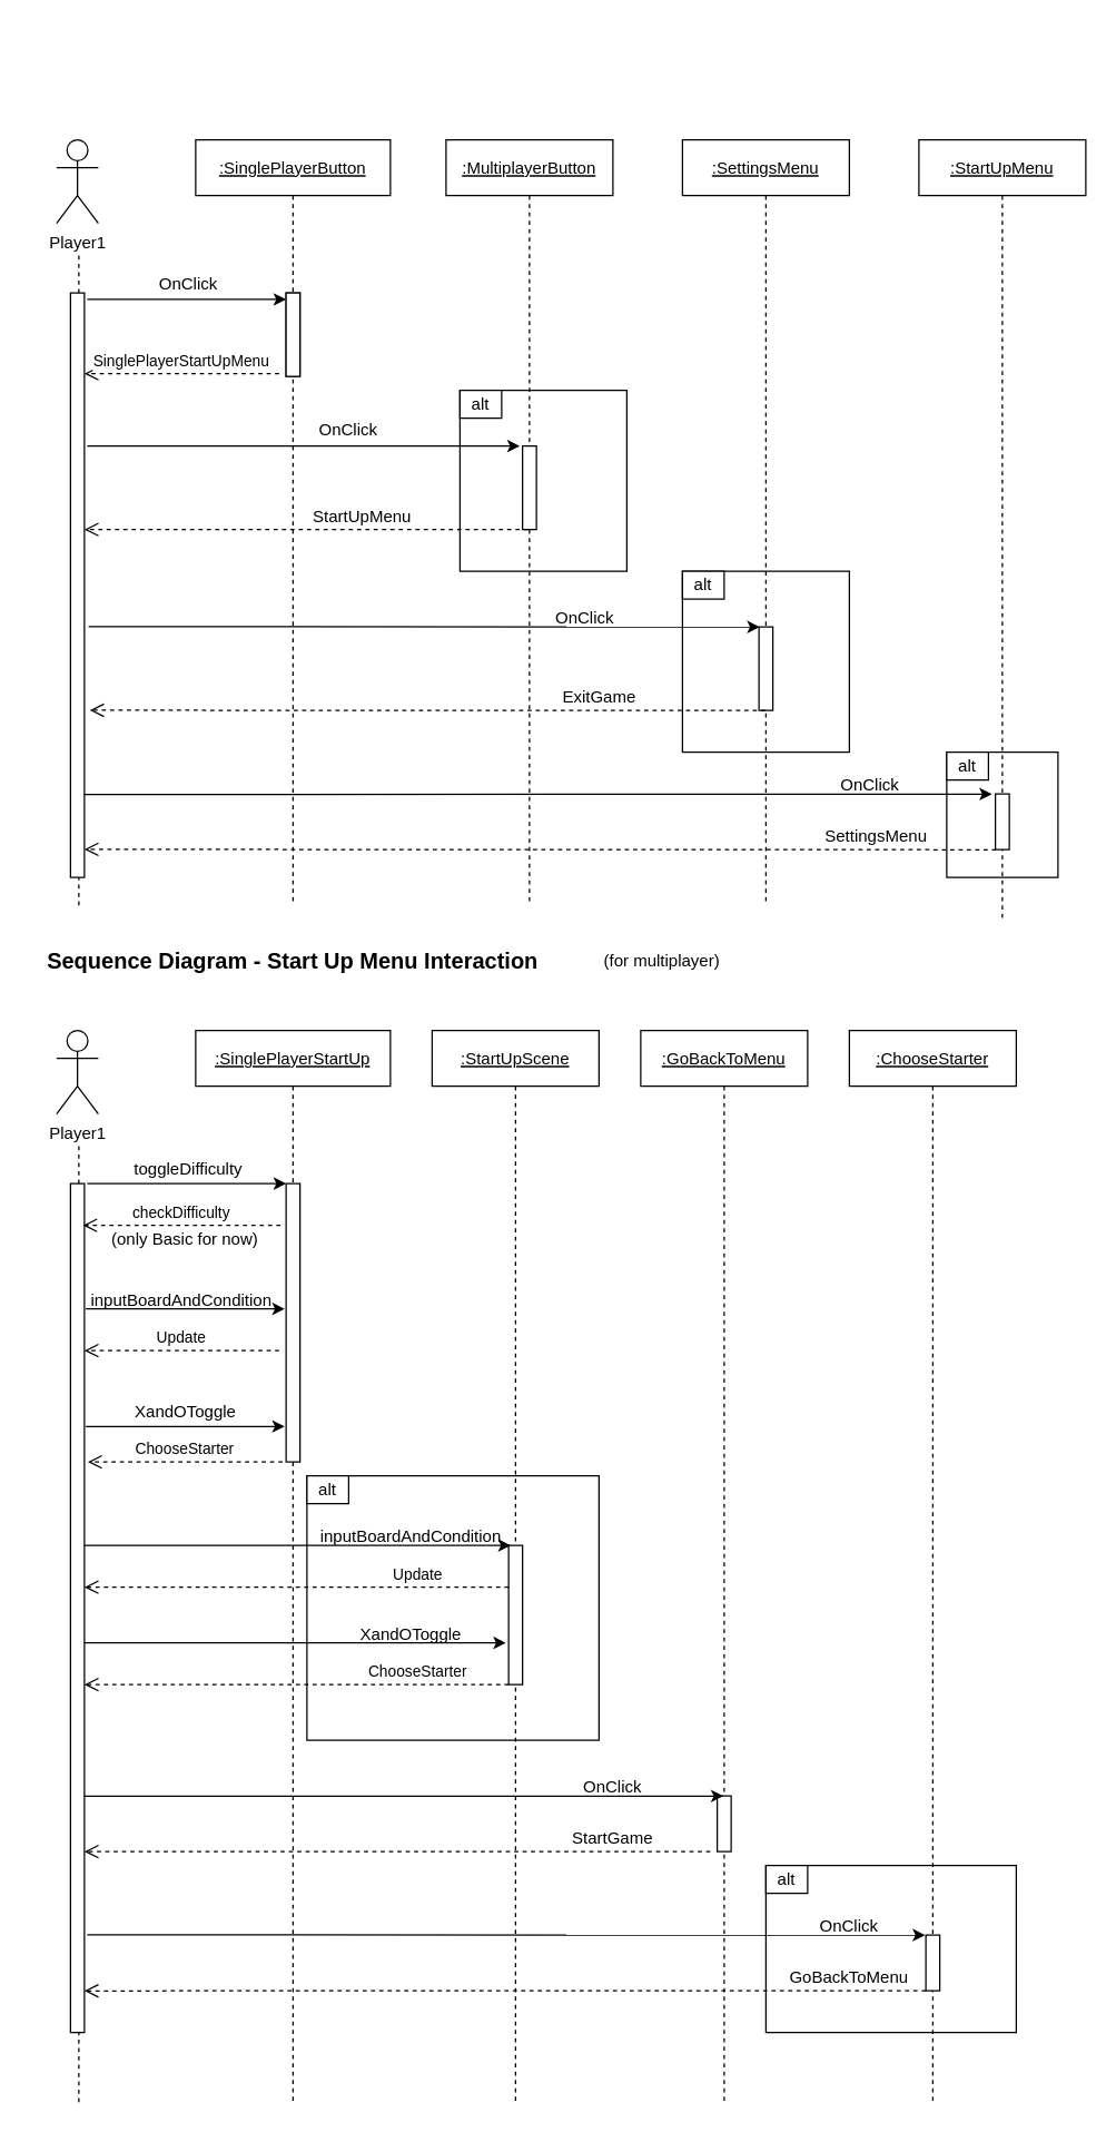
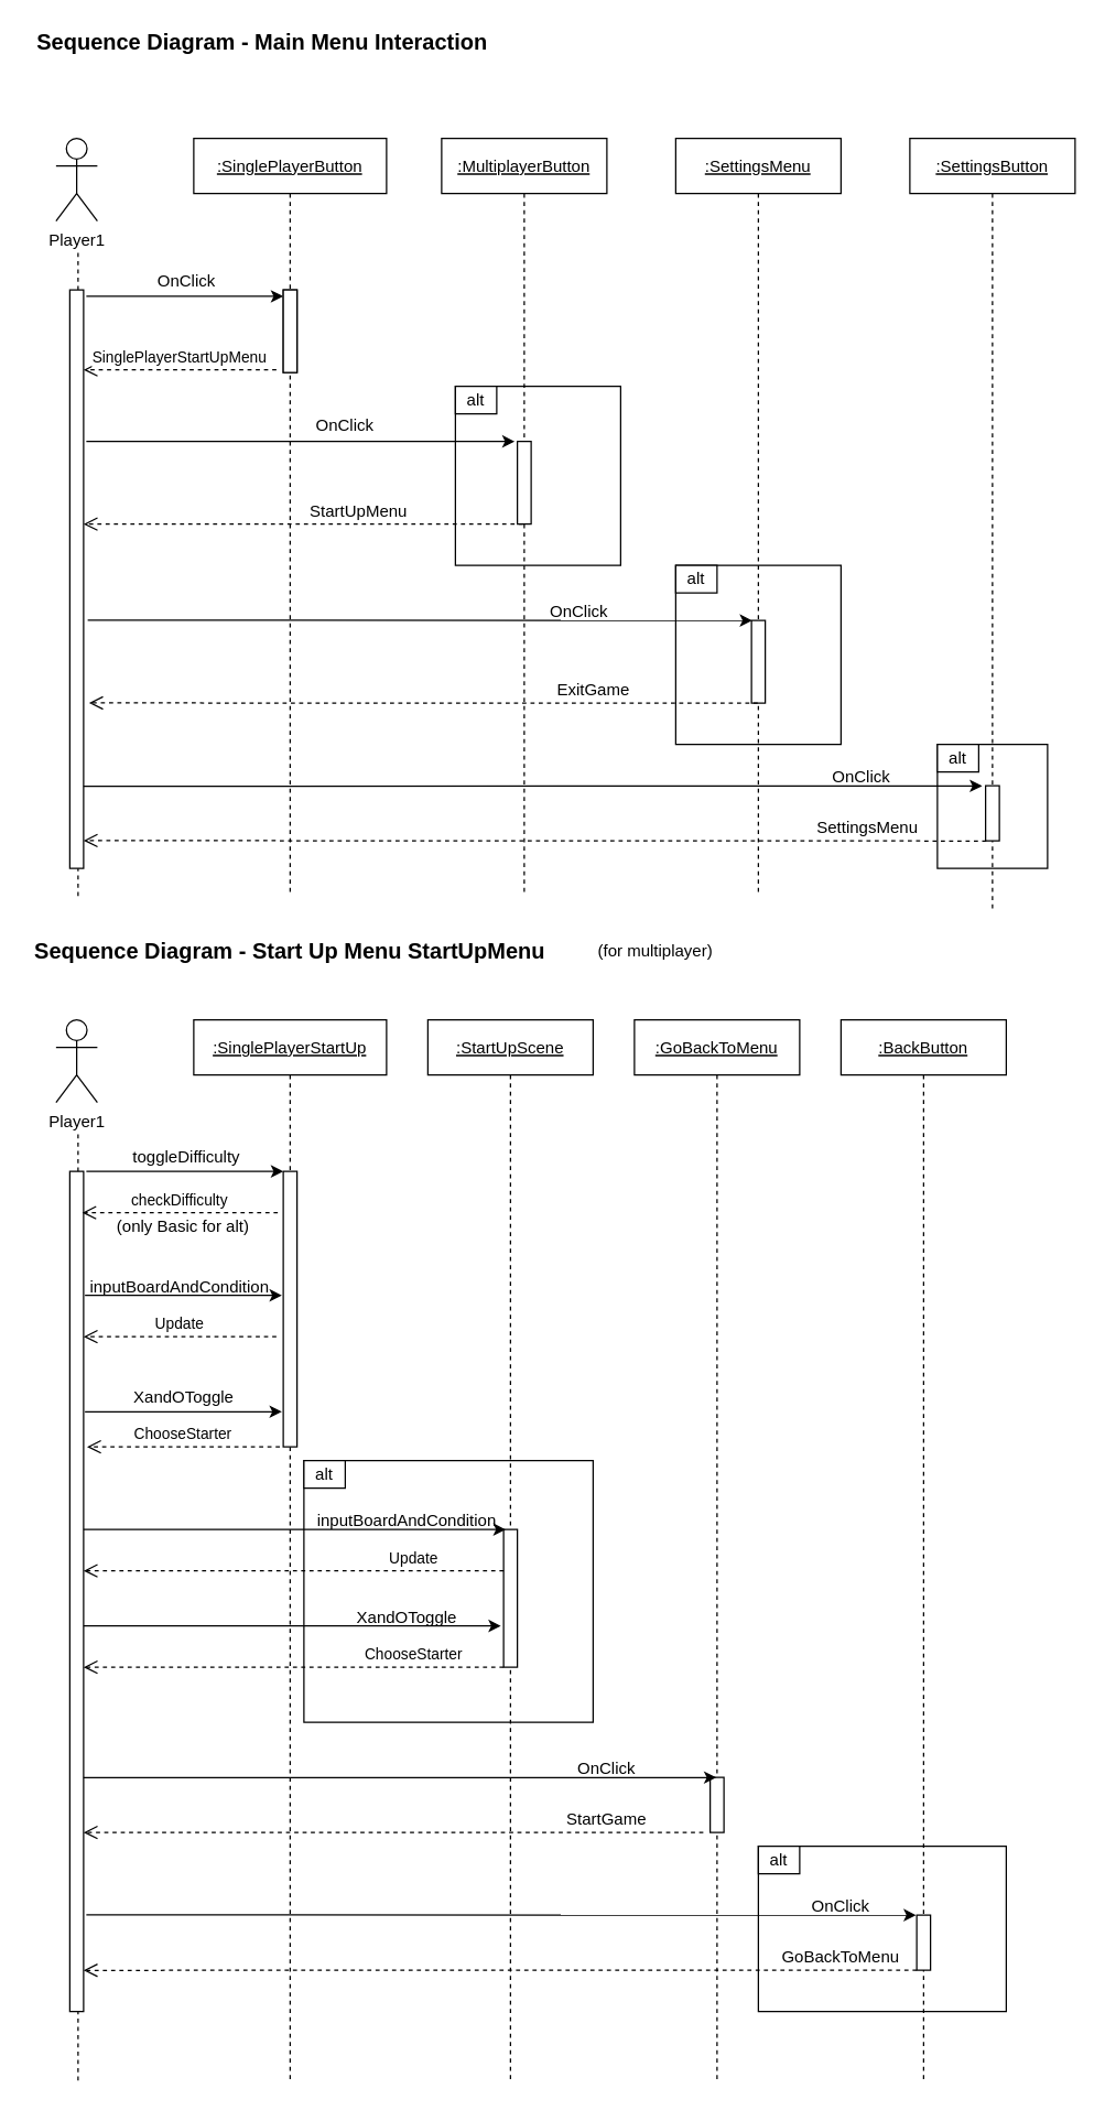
+ <mxCell id="12" value="&lt;font style=&quot;font-size: 16px&quot;&gt;&lt;b&gt;Sequence Diagram - Main Menu Interaction&lt;/b&gt;&lt;/font&gt;" style="text;html=1;strokeColor=none;fillColor=none;align=center;verticalAlign=middle;whiteSpace=wrap;rounded=0;" parent="1" vertex="1"><mxGeometry x="20" y="20" width="340" height="20" as="geometry" /></mxCell>
- <mxCell id="68" value=":StartUpMenu" style="shape=umlLifeline;perimeter=lifelinePerimeter;container=1;collapsible=0;recursiveResize=0;rounded=0;shadow=0;strokeWidth=1;size=40;fontStyle=4" vertex="1" parent="1"><mxGeometry x="660" y="100" width="120" height="560" as="geometry" /></mxCell>
+ <mxCell id="68" value=":SettingsButton" style="shape=umlLifeline;perimeter=lifelinePerimeter;container=1;collapsible=0;recursiveResize=0;rounded=0;shadow=0;strokeWidth=1;size=40;fontStyle=4" vertex="1" parent="1"><mxGeometry x="660" y="100" width="120" height="560" as="geometry" /></mxCell>
- <mxCell id="29" value="&lt;font style=&quot;font-size: 16px&quot;&gt;&lt;b&gt;Sequence Diagram - Start Up Menu Interaction&lt;/b&gt;&lt;/font&gt;" style="text;html=1;strokeColor=none;fillColor=none;align=center;verticalAlign=middle;whiteSpace=wrap;rounded=0;" parent="1" vertex="1"><mxGeometry x="20" y="680" width="380" height="20" as="geometry" /></mxCell>
+ <mxCell id="29" value="&lt;font style=&quot;font-size: 16px&quot;&gt;&lt;b&gt;Sequence Diagram - Start Up Menu StartUpMenu&lt;/b&gt;&lt;/font&gt;" style="text;html=1;strokeColor=none;fillColor=none;align=center;verticalAlign=middle;whiteSpace=wrap;rounded=0;" parent="1" vertex="1"><mxGeometry x="20" y="680" width="380" height="20" as="geometry" /></mxCell>
- <mxCell id="41" value=":ChooseStarter" style="shape=umlLifeline;perimeter=lifelinePerimeter;container=1;collapsible=0;recursiveResize=0;rounded=0;shadow=0;strokeWidth=1;size=40;fontStyle=4" parent="1" vertex="1"><mxGeometry x="610" y="740" width="120" height="770" as="geometry" /></mxCell>
+ <mxCell id="41" value=":BackButton" style="shape=umlLifeline;perimeter=lifelinePerimeter;container=1;collapsible=0;recursiveResize=0;rounded=0;shadow=0;strokeWidth=1;size=40;fontStyle=4" parent="1" vertex="1"><mxGeometry x="610" y="740" width="120" height="770" as="geometry" /></mxCell>
- <mxCell id="48" value="(only Basic for now)" style="text;html=1;strokeColor=none;fillColor=none;align=center;verticalAlign=middle;whiteSpace=wrap;rounded=0;" parent="1" vertex="1"><mxGeometry x="70" y="880" width="125" height="20" as="geometry" /></mxCell>
+ <mxCell id="48" value="(only Basic for alt)" style="text;html=1;strokeColor=none;fillColor=none;align=center;verticalAlign=middle;whiteSpace=wrap;rounded=0;" parent="1" vertex="1"><mxGeometry x="70" y="880" width="125" height="20" as="geometry" /></mxCell>
